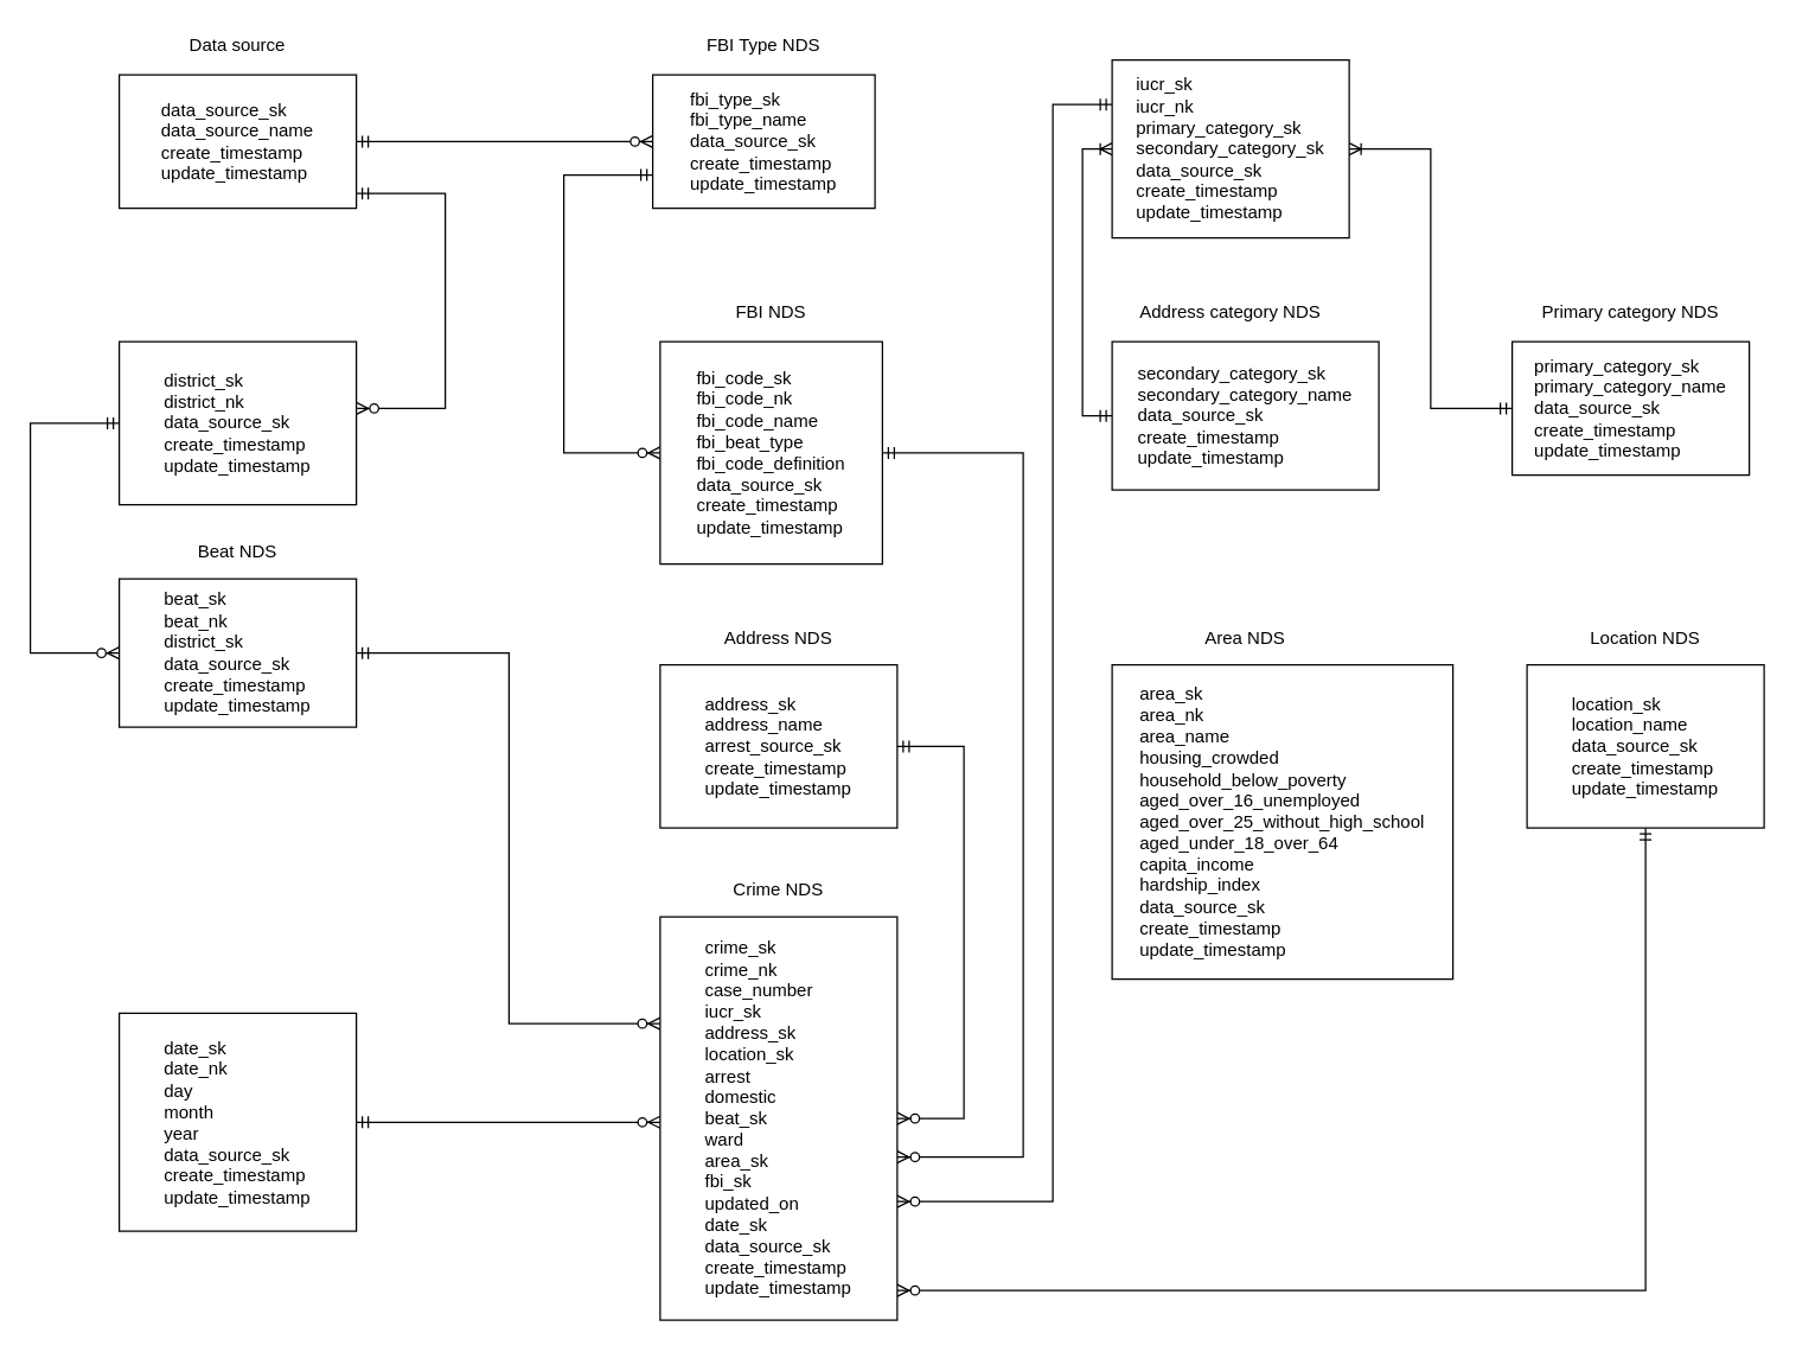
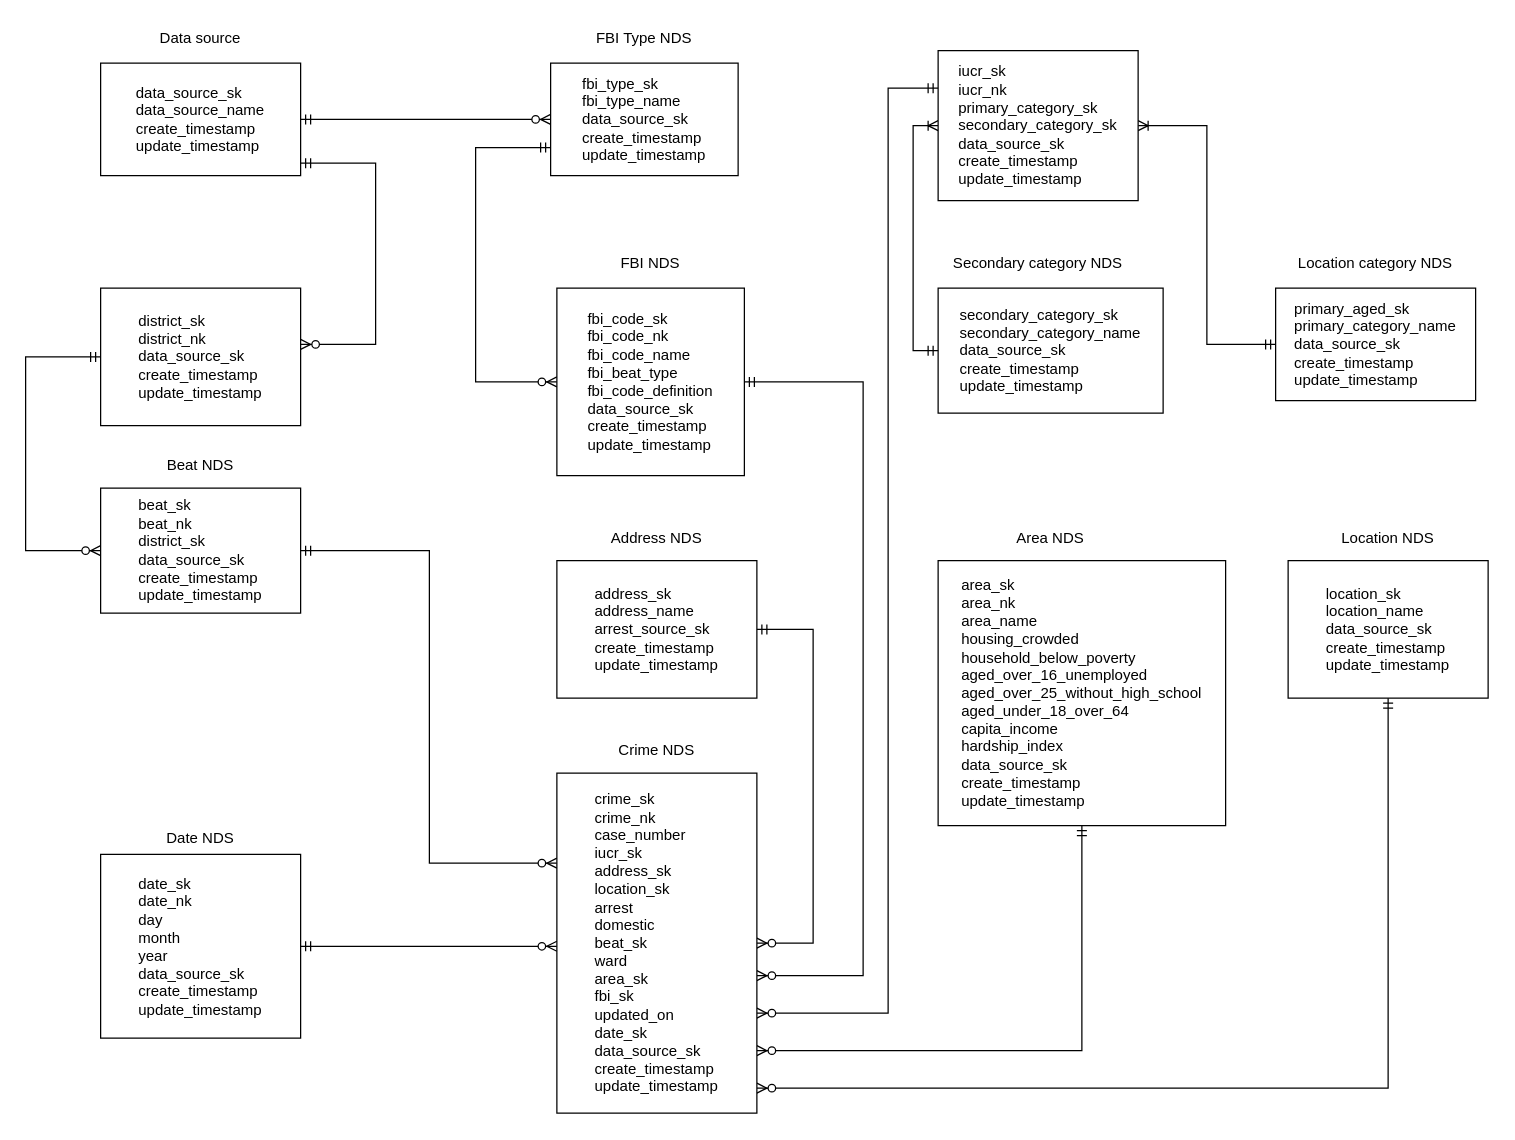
- <mxCell id="13" value="Address category NDS" style="text;html=1;strokeColor=none;fillColor=none;align=center;verticalAlign=middle;whiteSpace=wrap;rounded=0;" parent="1" vertex="1"><mxGeometry x="750" y="200" width="160" height="20" as="geometry" /></mxCell>
+ <mxCell id="13" value="Secondary category NDS" style="text;html=1;strokeColor=none;fillColor=none;align=center;verticalAlign=middle;whiteSpace=wrap;rounded=0;" parent="1" vertex="1"><mxGeometry x="750" y="200" width="160" height="20" as="geometry" /></mxCell>
- <mxCell id="11" value="Primary category NDS" style="text;html=1;strokeColor=none;fillColor=none;align=center;verticalAlign=middle;whiteSpace=wrap;rounded=0;" parent="1" vertex="1"><mxGeometry x="1020" y="200" width="160" height="20" as="geometry" /></mxCell>
+ <mxCell id="11" value="Location category NDS" style="text;html=1;strokeColor=none;fillColor=none;align=center;verticalAlign=middle;whiteSpace=wrap;rounded=0;" parent="1" vertex="1"><mxGeometry x="1020" y="200" width="160" height="20" as="geometry" /></mxCell>
- <mxCell id="10" value="&lt;div style=&quot;text-align: justify&quot;&gt;primary_category_sk&lt;/div&gt;&lt;div style=&quot;text-align: justify&quot;&gt;primary_category_name&lt;/div&gt;&lt;div style=&quot;text-align: justify&quot;&gt;data_source_sk&lt;/div&gt;&lt;div style=&quot;text-align: justify&quot;&gt;create_timestamp&lt;/div&gt;&lt;div style=&quot;text-align: justify&quot;&gt;update_timestamp&lt;/div&gt;" style="rounded=0;whiteSpace=wrap;html=1;align=center;" parent="1" vertex="1"><mxGeometry x="1020" y="230" width="160" height="90" as="geometry" /></mxCell>
+ <mxCell id="10" value="&lt;div style=&quot;text-align: justify&quot;&gt;primary_aged_sk&lt;/div&gt;&lt;div style=&quot;text-align: justify&quot;&gt;primary_category_name&lt;/div&gt;&lt;div style=&quot;text-align: justify&quot;&gt;data_source_sk&lt;/div&gt;&lt;div style=&quot;text-align: justify&quot;&gt;create_timestamp&lt;/div&gt;&lt;div style=&quot;text-align: justify&quot;&gt;update_timestamp&lt;/div&gt;" style="rounded=0;whiteSpace=wrap;html=1;align=center;" parent="1" vertex="1"><mxGeometry x="1020" y="230" width="160" height="90" as="geometry" /></mxCell>
+ <mxCell id="29" value="Date NDS" style="text;html=1;strokeColor=none;fillColor=none;align=center;verticalAlign=middle;whiteSpace=wrap;rounded=0;" parent="1" vertex="1"><mxGeometry x="80" y="660" width="160" height="20" as="geometry" /></mxCell>
+ <mxCell id="34" style="edgeStyle=orthogonalEdgeStyle;rounded=0;orthogonalLoop=1;jettySize=auto;html=1;entryX=0.5;entryY=1;entryDx=0;entryDy=0;startArrow=ERzeroToMany;startFill=1;endArrow=ERmandOne;endFill=0;" parent="1" source="37" target="24" edge="1"><mxGeometry relative="1" as="geometry"><Array as="points"><mxPoint x="865" y="840" /></Array></mxGeometry></mxCell>
